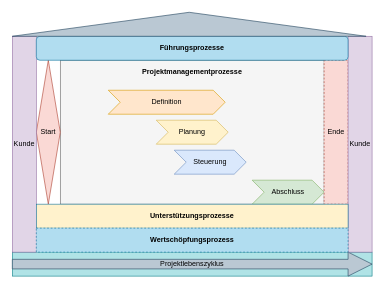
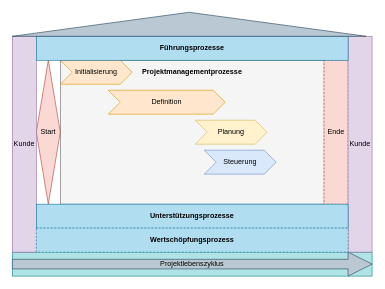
- <mxCell id="16" value="Führungsprozesse" style="whiteSpace=wrap;html=1;fillColor=#b1ddf0;strokeColor=#10739e;fontStyle=1;rounded=1;" parent="1" vertex="1"><mxGeometry x="60" y="60" width="520" height="40" as="geometry" /></mxCell>
+ <mxCell id="16" value="Führungsprozesse" style="rounded=0;whiteSpace=wrap;html=1;fillColor=#b1ddf0;strokeColor=#10739e;fontStyle=1" parent="1" vertex="1"><mxGeometry x="60" y="60" width="520" height="40" as="geometry" /></mxCell>
+ <mxCell id="5" value="Initialisierung" style="shape=step;perimeter=stepPerimeter;whiteSpace=wrap;html=1;fixedSize=1;fillColor=#ffe6cc;strokeColor=#d79b00;" parent="1" vertex="1"><mxGeometry x="100" y="100" width="120" height="40" as="geometry" /></mxCell>
- <mxCell id="7" value="Planung" style="shape=step;perimeter=stepPerimeter;whiteSpace=wrap;html=1;fixedSize=1;fillColor=#fff2cc;strokeColor=#d6b656;" parent="1" vertex="1"><mxGeometry x="260" y="200" width="120" height="40" as="geometry" /></mxCell>
+ <mxCell id="7" value="Planung" style="shape=step;perimeter=stepPerimeter;whiteSpace=wrap;html=1;fixedSize=1;fillColor=#fff2cc;strokeColor=#d6b656;" parent="1" vertex="1"><mxGeometry x="325" y="200" width="120" height="40" as="geometry" /></mxCell>
- <mxCell id="8" value="Steuerung" style="shape=step;perimeter=stepPerimeter;whiteSpace=wrap;html=1;fixedSize=1;fillColor=#dae8fc;strokeColor=#6c8ebf;" parent="1" vertex="1"><mxGeometry x="290" y="250" width="120" height="40" as="geometry" /></mxCell>
+ <mxCell id="8" value="Steuerung" style="shape=step;perimeter=stepPerimeter;whiteSpace=wrap;html=1;fixedSize=1;fillColor=#dae8fc;strokeColor=#6c8ebf;" parent="1" vertex="1"><mxGeometry x="340" y="250" width="120" height="40" as="geometry" /></mxCell>
- <mxCell id="9" value="Abschluss" style="shape=step;perimeter=stepPerimeter;whiteSpace=wrap;html=1;fixedSize=1;fillColor=#d5e8d4;strokeColor=#82b366;" parent="1" vertex="1"><mxGeometry x="420" y="300" width="120" height="40" as="geometry" /></mxCell>
- <mxCell id="14" value="Unterstützungsprozesse" style="rounded=0;whiteSpace=wrap;html=1;fillColor=#fff2cc;strokeColor=#10739e;fontStyle=1;" parent="1" vertex="1"><mxGeometry x="60" y="340" width="520" height="40" as="geometry" /></mxCell>
+ <mxCell id="14" value="Unterstützungsprozesse" style="rounded=0;whiteSpace=wrap;html=1;fillColor=#b1ddf0;strokeColor=#10739e;fontStyle=1" parent="1" vertex="1"><mxGeometry x="60" y="340" width="520" height="40" as="geometry" /></mxCell>
